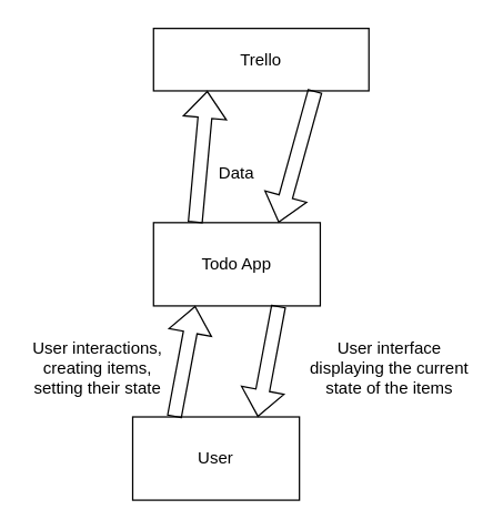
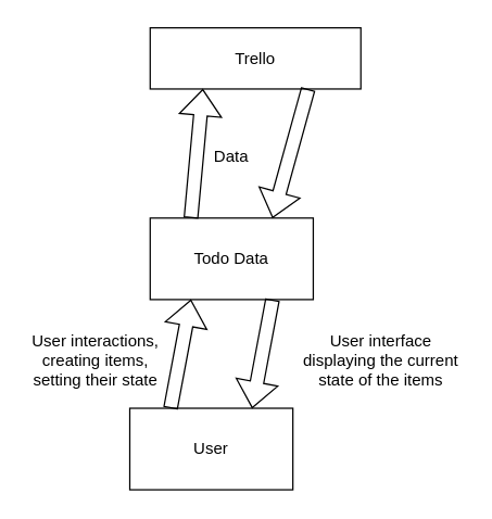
- <mxCell id="9" value="Data" style="text;html=1;strokeColor=none;fillColor=none;align=center;verticalAlign=middle;whiteSpace=wrap;rounded=0;" vertex="1" parent="1"><mxGeometry x="140" y="110" width="60" height="30" as="geometry" /></mxCell>
+ <mxCell id="9" value="Data" style="text;html=1;strokeColor=none;fillColor=none;align=center;verticalAlign=middle;whiteSpace=wrap;rounded=0;" vertex="1" parent="1"><mxGeometry x="140" y="100" width="60" height="30" as="geometry" /></mxCell>
- <mxCell id="2" value="Todo App" style="rounded=0;whiteSpace=wrap;html=1;" vertex="1" parent="1"><mxGeometry x="110" y="160" width="120" height="60" as="geometry" /></mxCell>
+ <mxCell id="2" value="Todo Data" style="rounded=0;whiteSpace=wrap;html=1;" vertex="1" parent="1"><mxGeometry x="110" y="160" width="120" height="60" as="geometry" /></mxCell>
